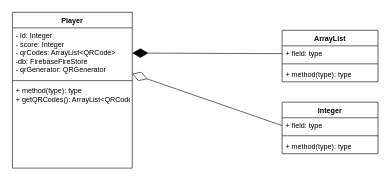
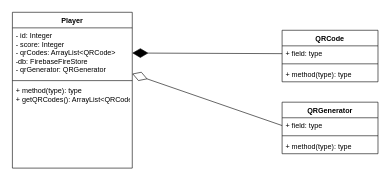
- <mxCell id="6" value="ArrayList" style="swimlane;fontStyle=1;align=center;verticalAlign=top;childLayout=stackLayout;horizontal=1;startSize=26;horizontalStack=0;resizeParent=1;resizeParentMax=0;resizeLast=0;collapsible=1;marginBottom=0;" vertex="1" parent="1"><mxGeometry x="470" y="50" width="160" height="86" as="geometry" /></mxCell>
+ <mxCell id="6" value="QRCode" style="swimlane;fontStyle=1;align=center;verticalAlign=top;childLayout=stackLayout;horizontal=1;startSize=26;horizontalStack=0;resizeParent=1;resizeParentMax=0;resizeLast=0;collapsible=1;marginBottom=0;" vertex="1" parent="1"><mxGeometry x="470" y="50" width="160" height="86" as="geometry" /></mxCell>
- <mxCell id="11" value="Integer" style="swimlane;fontStyle=1;align=center;verticalAlign=top;childLayout=stackLayout;horizontal=1;startSize=26;horizontalStack=0;resizeParent=1;resizeParentMax=0;resizeLast=0;collapsible=1;marginBottom=0;" vertex="1" parent="1"><mxGeometry x="470" y="170" width="160" height="86" as="geometry" /></mxCell>
+ <mxCell id="11" value="QRGenerator" style="swimlane;fontStyle=1;align=center;verticalAlign=top;childLayout=stackLayout;horizontal=1;startSize=26;horizontalStack=0;resizeParent=1;resizeParentMax=0;resizeLast=0;collapsible=1;marginBottom=0;" vertex="1" parent="1"><mxGeometry x="470" y="170" width="160" height="86" as="geometry" /></mxCell>
